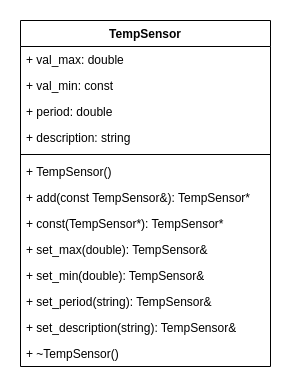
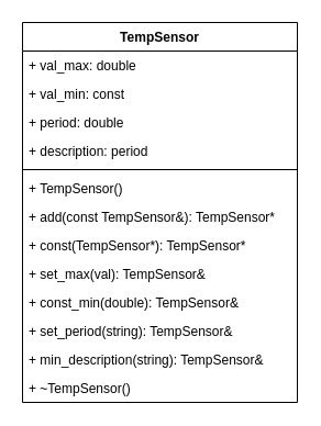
- <mxCell id="6" value="&lt;div&gt;+ description: string&lt;br&gt;&lt;/div&gt;&lt;div&gt;&lt;br&gt;&lt;/div&gt;" style="text;strokeColor=none;fillColor=none;align=left;verticalAlign=top;spacingLeft=4;spacingRight=4;overflow=hidden;rotatable=0;points=[[0,0.5],[1,0.5]];portConstraint=eastwest;whiteSpace=wrap;html=1;" vertex="1" parent="2"><mxGeometry y="104" width="250" height="26" as="geometry" /></mxCell>
+ <mxCell id="6" value="&lt;div&gt;+ description: period&lt;br&gt;&lt;/div&gt;&lt;div&gt;&lt;br&gt;&lt;/div&gt;" style="text;strokeColor=none;fillColor=none;align=left;verticalAlign=top;spacingLeft=4;spacingRight=4;overflow=hidden;rotatable=0;points=[[0,0.5],[1,0.5]];portConstraint=eastwest;whiteSpace=wrap;html=1;" vertex="1" parent="2"><mxGeometry y="104" width="250" height="26" as="geometry" /></mxCell>
- <mxCell id="11" value="&lt;div&gt;+ set_max(double): TempSensor&amp;amp;&lt;/div&gt;&lt;div&gt;&lt;br&gt;&lt;/div&gt;" style="text;strokeColor=none;fillColor=none;align=left;verticalAlign=top;spacingLeft=4;spacingRight=4;overflow=hidden;rotatable=0;points=[[0,0.5],[1,0.5]];portConstraint=eastwest;whiteSpace=wrap;html=1;" vertex="1" parent="2"><mxGeometry y="216" width="250" height="26" as="geometry" /></mxCell>
+ <mxCell id="11" value="&lt;div&gt;+ set_max(val): TempSensor&amp;amp;&lt;/div&gt;&lt;div&gt;&lt;br&gt;&lt;/div&gt;" style="text;strokeColor=none;fillColor=none;align=left;verticalAlign=top;spacingLeft=4;spacingRight=4;overflow=hidden;rotatable=0;points=[[0,0.5],[1,0.5]];portConstraint=eastwest;whiteSpace=wrap;html=1;" vertex="1" parent="2"><mxGeometry y="216" width="250" height="26" as="geometry" /></mxCell>
- <mxCell id="12" value="&lt;div&gt;+ set_min(double): TempSensor&amp;amp;&lt;/div&gt;&lt;div&gt;&lt;br&gt;&lt;/div&gt;" style="text;strokeColor=none;fillColor=none;align=left;verticalAlign=top;spacingLeft=4;spacingRight=4;overflow=hidden;rotatable=0;points=[[0,0.5],[1,0.5]];portConstraint=eastwest;whiteSpace=wrap;html=1;" vertex="1" parent="2"><mxGeometry y="242" width="250" height="26" as="geometry" /></mxCell>
+ <mxCell id="12" value="&lt;div&gt;+ const_min(double): TempSensor&amp;amp;&lt;/div&gt;&lt;div&gt;&lt;br&gt;&lt;/div&gt;" style="text;strokeColor=none;fillColor=none;align=left;verticalAlign=top;spacingLeft=4;spacingRight=4;overflow=hidden;rotatable=0;points=[[0,0.5],[1,0.5]];portConstraint=eastwest;whiteSpace=wrap;html=1;" vertex="1" parent="2"><mxGeometry y="242" width="250" height="26" as="geometry" /></mxCell>
- <mxCell id="14" value="&lt;div&gt;+ set_description(string): TempSensor&amp;amp;&lt;br&gt;&lt;/div&gt;&lt;div&gt;&lt;br&gt;&lt;/div&gt;" style="text;strokeColor=none;fillColor=none;align=left;verticalAlign=top;spacingLeft=4;spacingRight=4;overflow=hidden;rotatable=0;points=[[0,0.5],[1,0.5]];portConstraint=eastwest;whiteSpace=wrap;html=1;" vertex="1" parent="2"><mxGeometry y="294" width="250" height="26" as="geometry" /></mxCell>
+ <mxCell id="14" value="&lt;div&gt;+ min_description(string): TempSensor&amp;amp;&lt;br&gt;&lt;/div&gt;&lt;div&gt;&lt;br&gt;&lt;/div&gt;" style="text;strokeColor=none;fillColor=none;align=left;verticalAlign=top;spacingLeft=4;spacingRight=4;overflow=hidden;rotatable=0;points=[[0,0.5],[1,0.5]];portConstraint=eastwest;whiteSpace=wrap;html=1;" vertex="1" parent="2"><mxGeometry y="294" width="250" height="26" as="geometry" /></mxCell>
